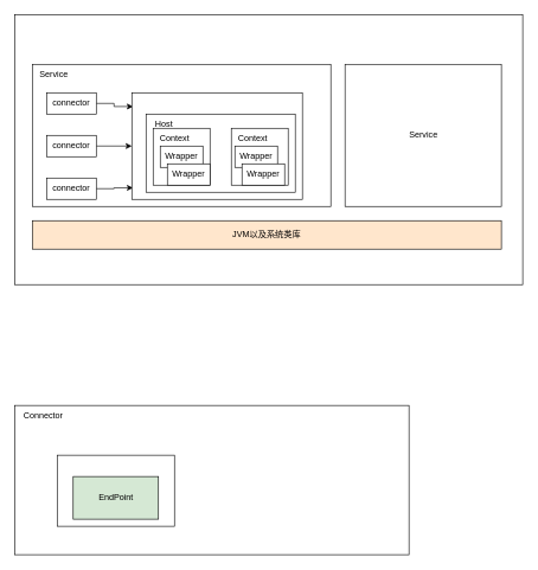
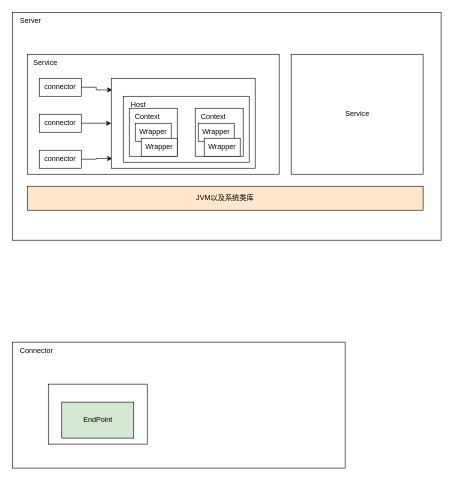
+ <mxCell id="3" value="Server" style="text;html=1;align=center;verticalAlign=middle;resizable=0;points=[];autosize=1;strokeColor=none;fillColor=none;" parent="1" vertex="1"><mxGeometry x="20" y="20" width="60" height="30" as="geometry" /></mxCell>
